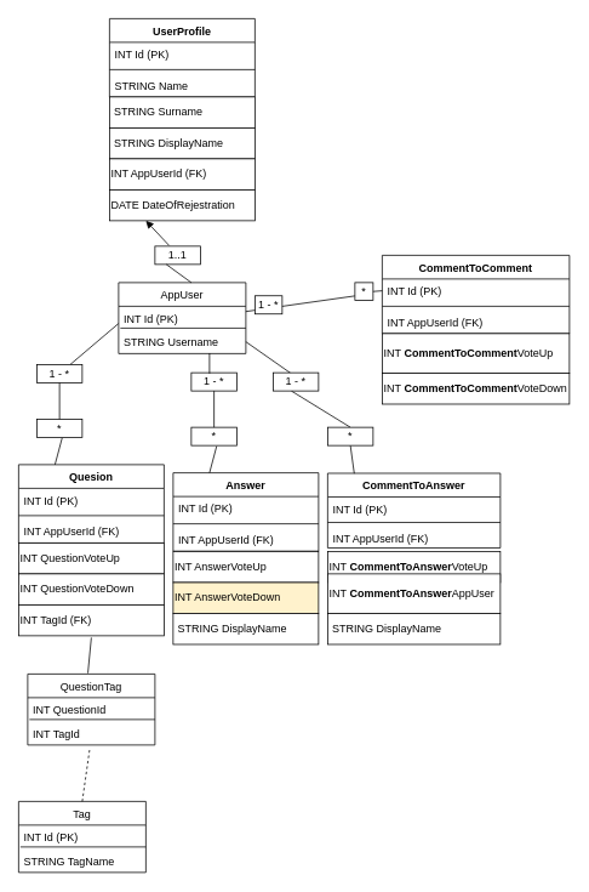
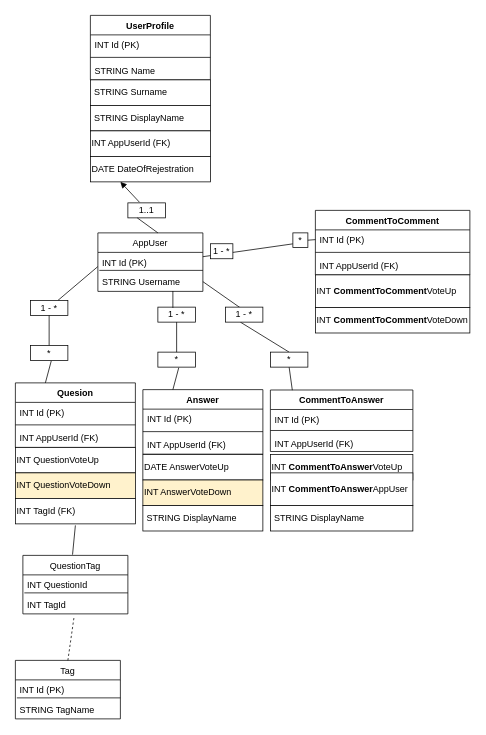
- <mxCell id="47" value="INT AnswerVoteUp" style="whiteSpace=wrap;html=1;align=left;" vertex="1" parent="1"><mxGeometry x="190" y="605.49" width="160" height="34" as="geometry" /></mxCell>
+ <mxCell id="47" value="DATE AnswerVoteUp" style="whiteSpace=wrap;html=1;align=left;" vertex="1" parent="1"><mxGeometry x="190" y="605.49" width="160" height="34" as="geometry" /></mxCell>
- <mxCell id="49" value="INT QuestionVoteDown" style="whiteSpace=wrap;html=1;align=left;" vertex="1" parent="1"><mxGeometry x="20" y="630" width="160" height="34" as="geometry" /></mxCell>
+ <mxCell id="49" value="INT QuestionVoteDown" style="whiteSpace=wrap;html=1;align=left;fillColor=#fff2cc;" vertex="1" parent="1"><mxGeometry x="20" y="630" width="160" height="34" as="geometry" /></mxCell>
